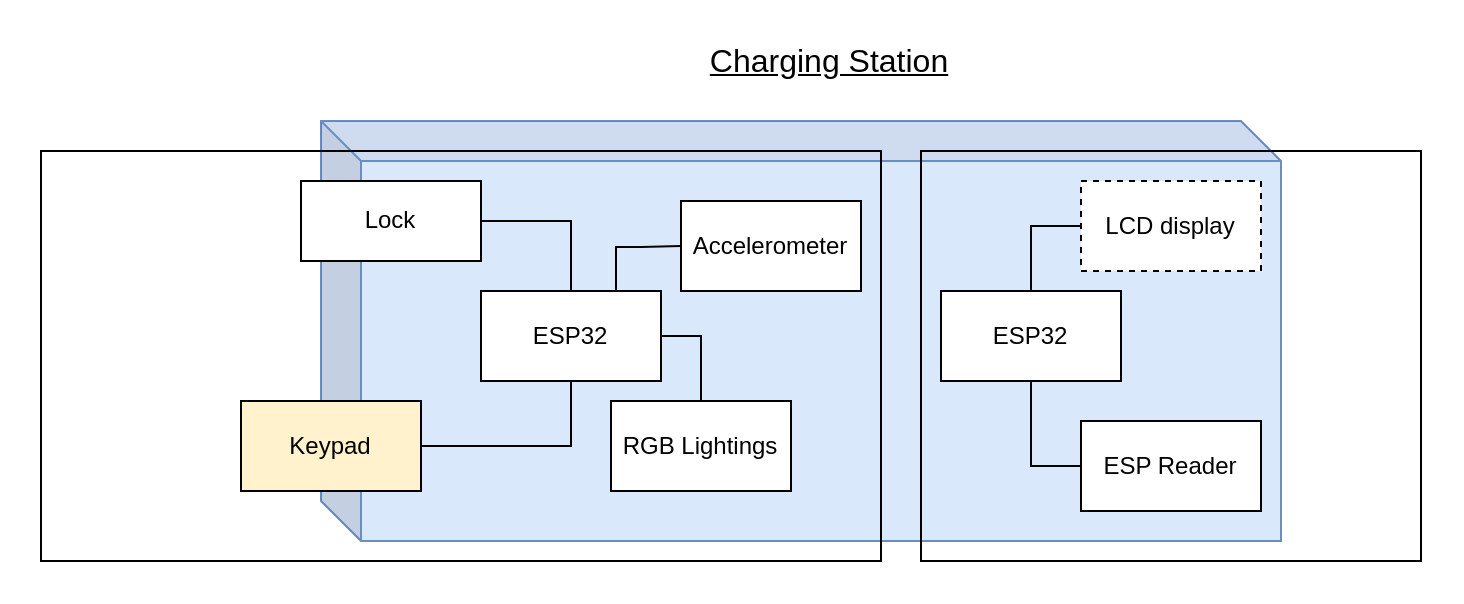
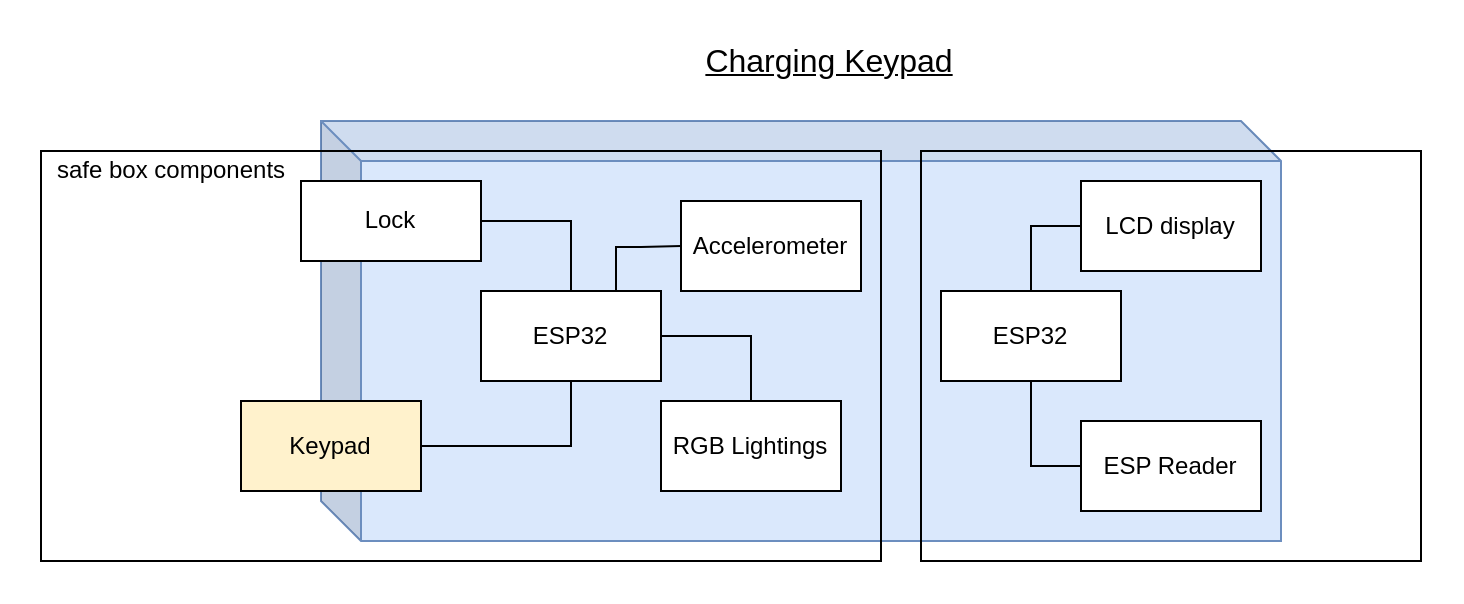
- <mxCell id="20" value="Charging Station" style="text;html=1;align=center;verticalAlign=middle;resizable=0;points=[];autosize=1;strokeColor=none;fillColor=none;fontSize=16;fontStyle=4" vertex="1" parent="1"><mxGeometry x="349" y="20" width="130" height="20" as="geometry" /></mxCell>
+ <mxCell id="20" value="Charging Keypad" style="text;html=1;align=center;verticalAlign=middle;resizable=0;points=[];autosize=1;strokeColor=none;fillColor=none;fontSize=16;fontStyle=4" vertex="1" parent="1"><mxGeometry x="349" y="20" width="130" height="20" as="geometry" /></mxCell>
+ <mxCell id="19" value="safe box components" style="text;html=1;align=center;verticalAlign=middle;resizable=0;points=[];autosize=1;strokeColor=none;fillColor=none;" vertex="1" parent="1"><mxGeometry x="20" y="75" width="130" height="20" as="geometry" /></mxCell>
- <mxCell id="16" value="LCD display" style="rounded=0;whiteSpace=wrap;html=1;dashed=1;" vertex="1" parent="1"><mxGeometry x="540" y="90" width="90" height="45" as="geometry" /></mxCell>
+ <mxCell id="16" value="LCD display" style="rounded=0;whiteSpace=wrap;html=1;" vertex="1" parent="1"><mxGeometry x="540" y="90" width="90" height="45" as="geometry" /></mxCell>
- <mxCell id="11" value="RGB Lightings" style="rounded=0;whiteSpace=wrap;html=1;" vertex="1" parent="1"><mxGeometry x="305" y="200" width="90" height="45" as="geometry" /></mxCell>
+ <mxCell id="11" value="RGB Lightings" style="rounded=0;whiteSpace=wrap;html=1;" vertex="1" parent="1"><mxGeometry x="330" y="200" width="90" height="45" as="geometry" /></mxCell>
